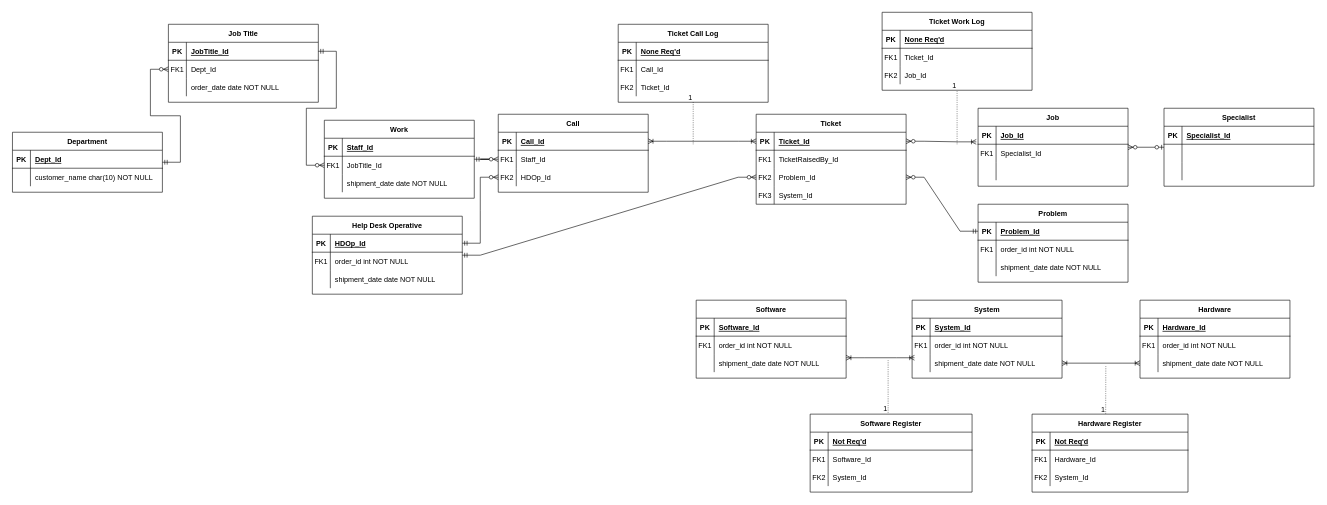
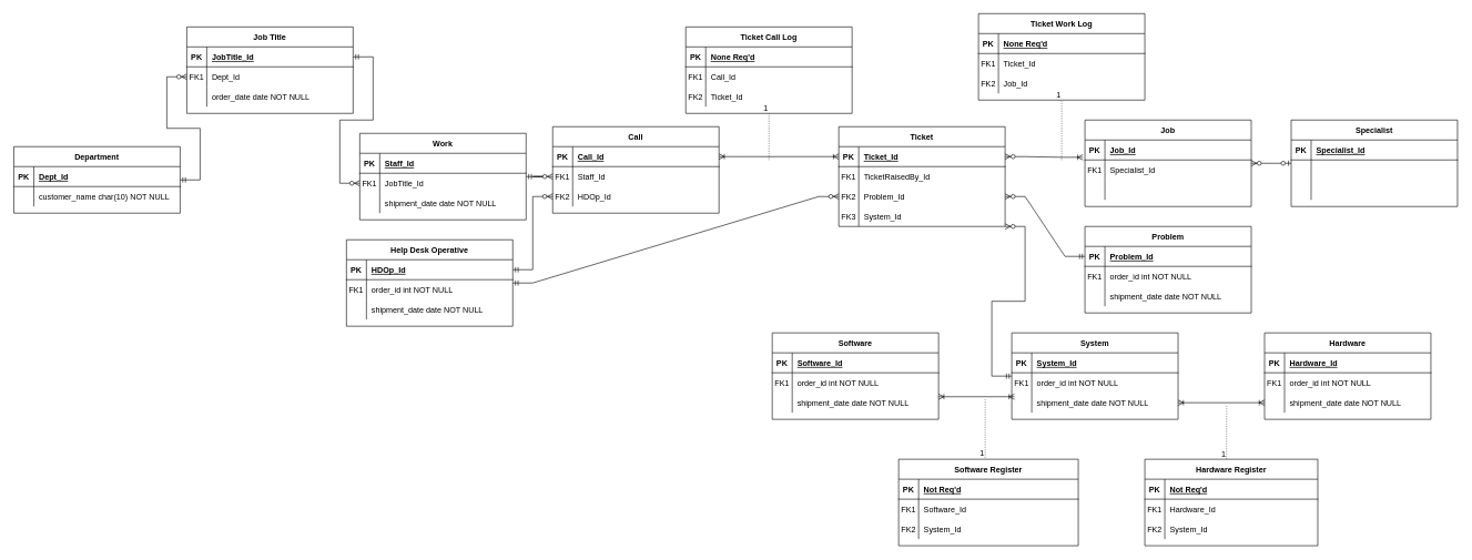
+ <mxCell id="168" value="" style="edgeStyle=entityRelationEdgeStyle;fontSize=12;html=1;endArrow=ERzeroToMany;startArrow=ERmandOne;rounded=0;entryX=1;entryY=1;entryDx=0;entryDy=0;exitX=0;exitY=0.5;exitDx=0;exitDy=0;" parent="1" source="92" target="59" edge="1"><mxGeometry width="100" height="100" relative="1" as="geometry"><mxPoint x="1700" y="610" as="sourcePoint" /><mxPoint x="1800" y="510" as="targetPoint" /></mxGeometry></mxCell>
